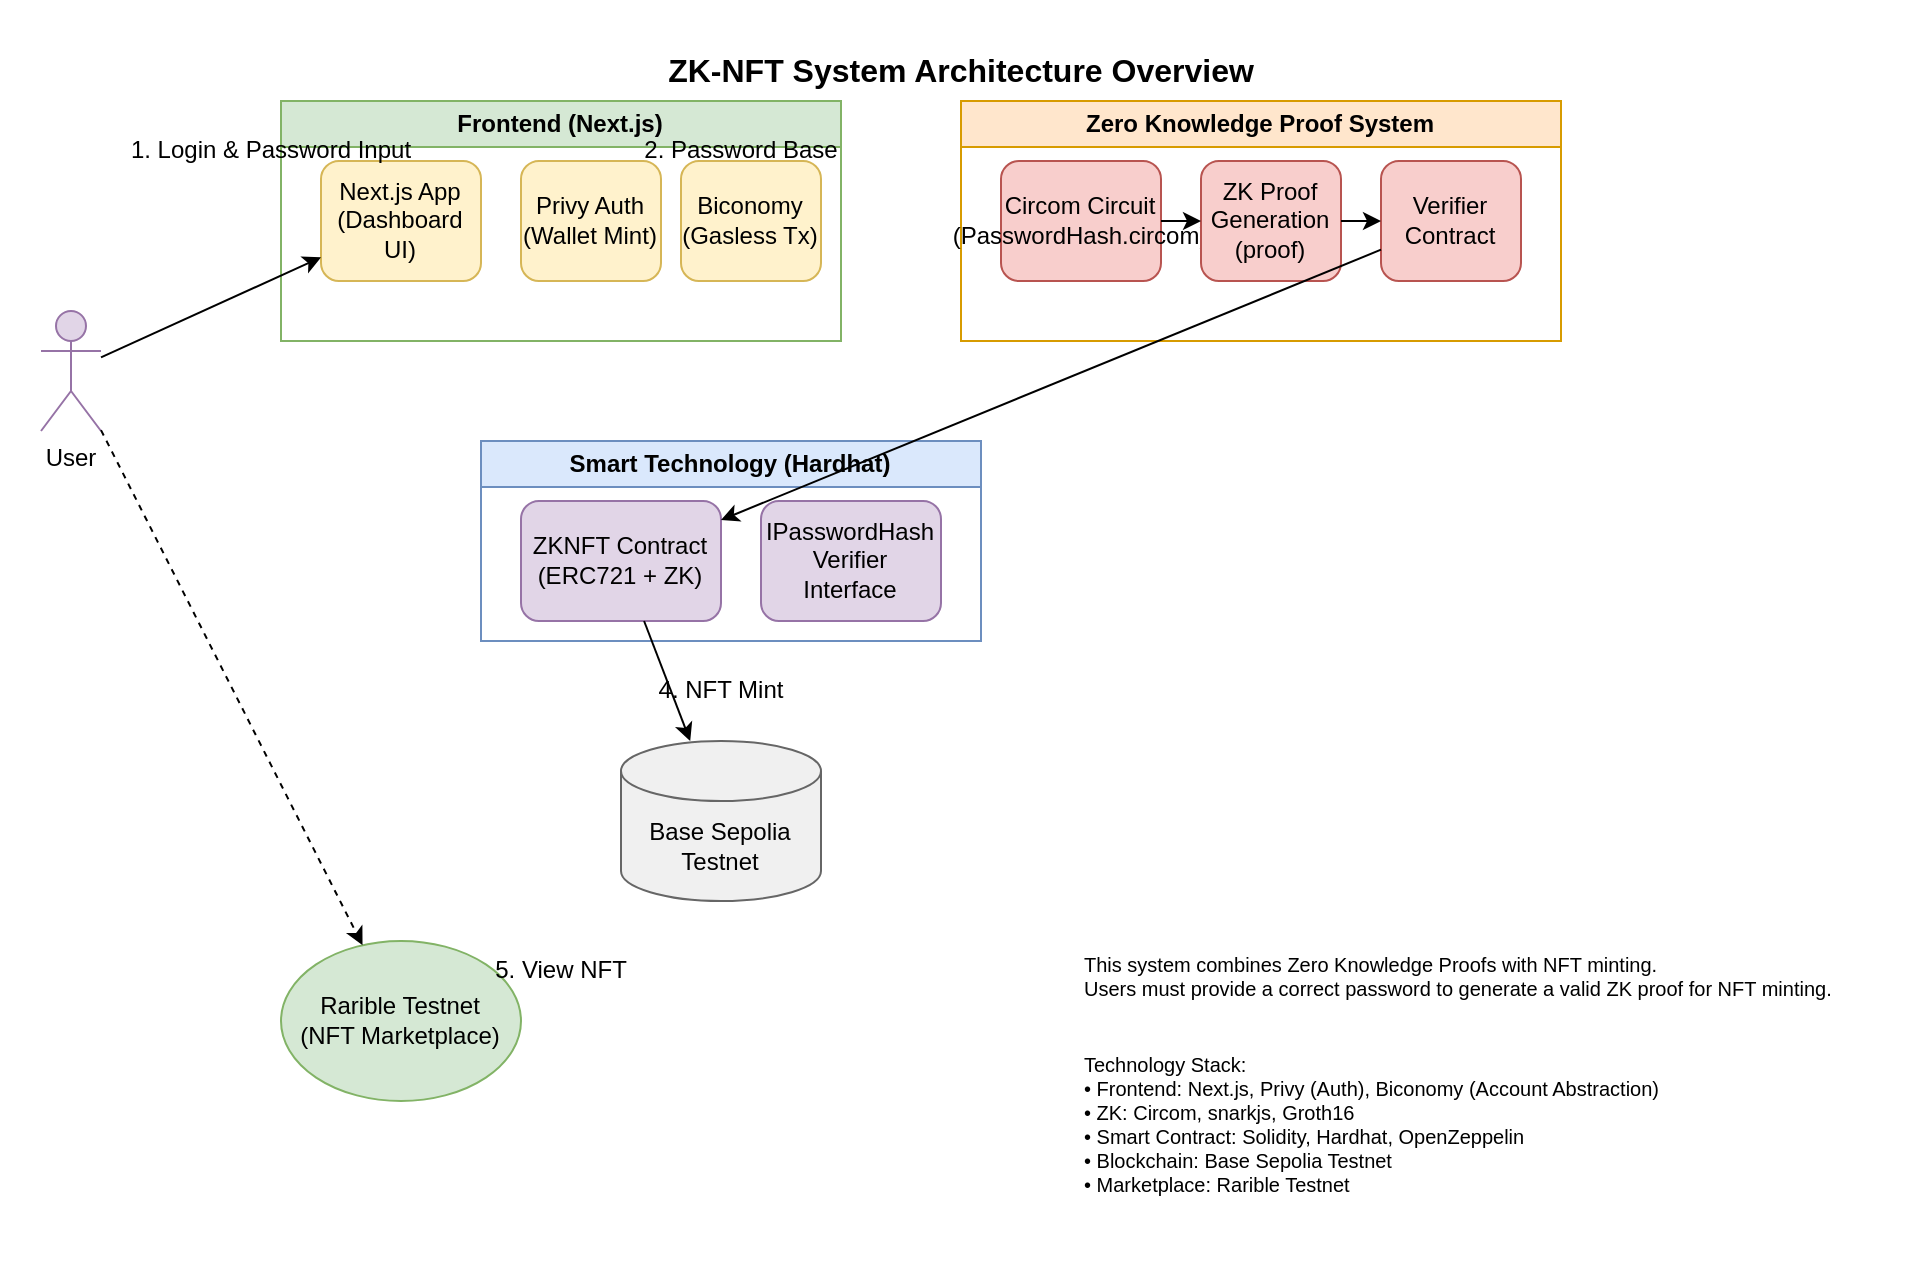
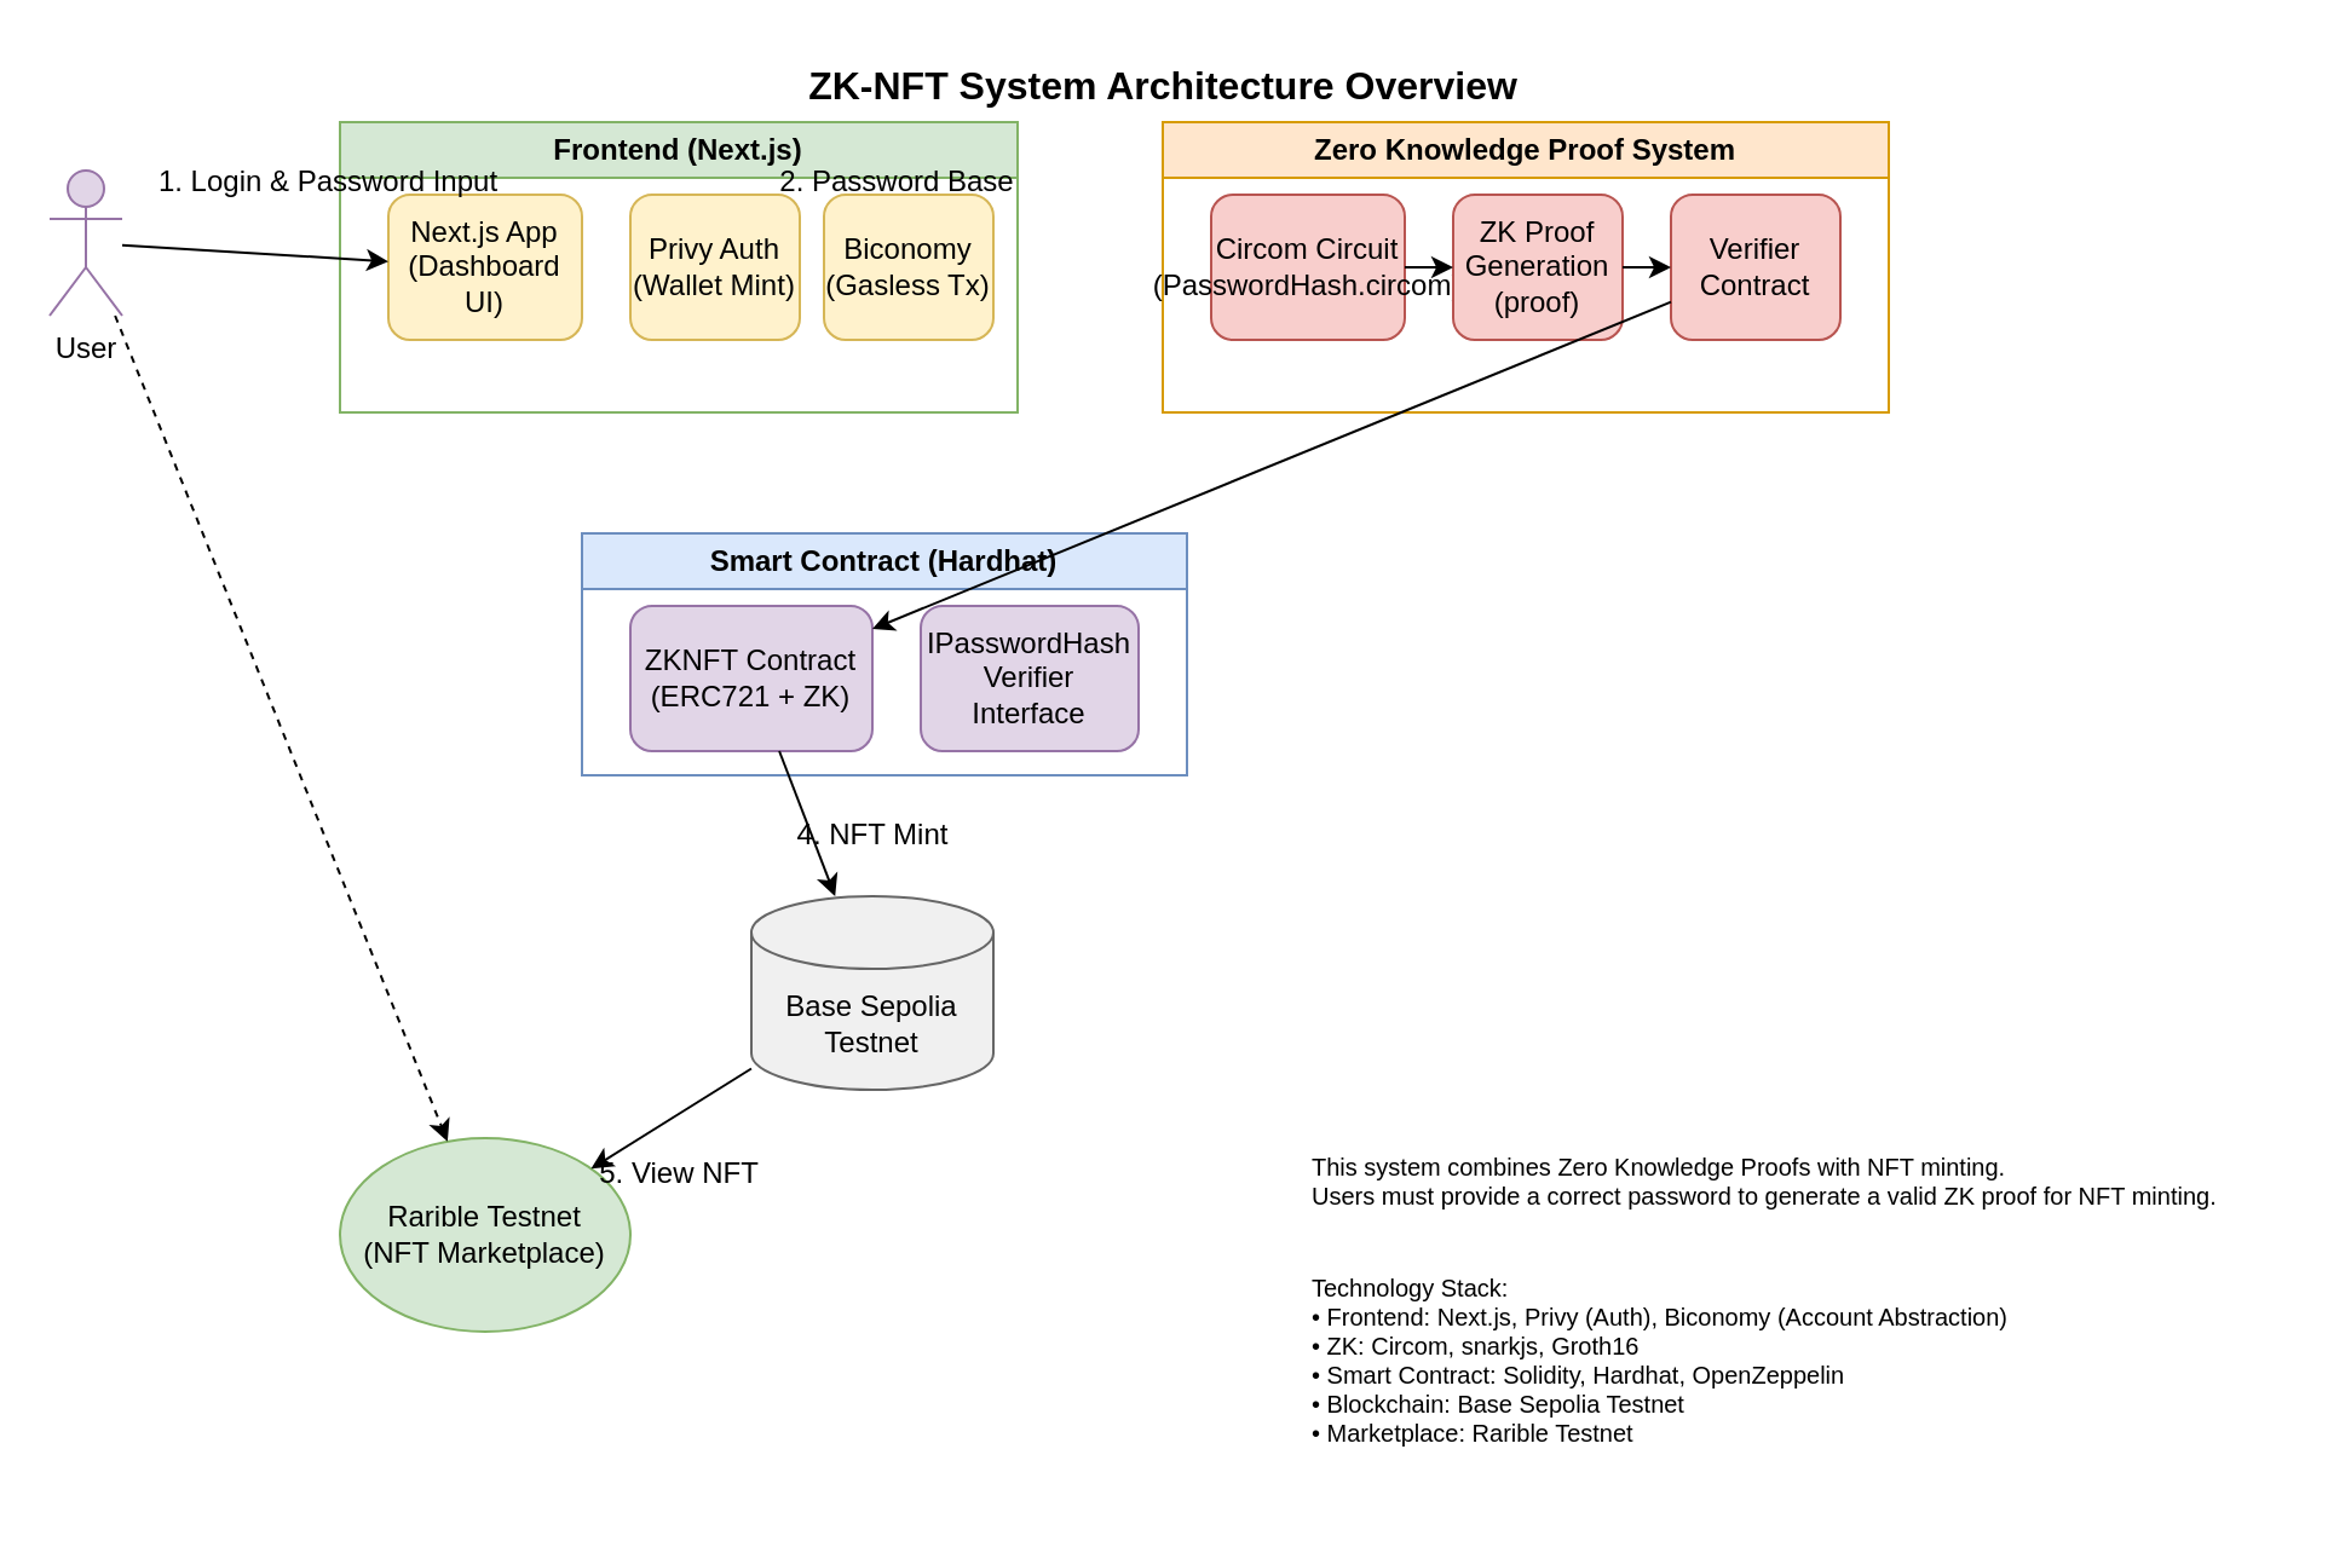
- <mxCell id="2" value="User" style="shape=umlActor;verticalLabelPosition=bottom;verticalAlign=top;html=1;outlineConnect=0;fillColor=#e1d5e7;strokeColor=#9673a6;" parent="1" vertex="1"><mxGeometry x="20" y="155" width="30" height="60" as="geometry" /></mxCell>
+ <mxCell id="2" value="User" style="shape=umlActor;verticalLabelPosition=bottom;verticalAlign=top;html=1;outlineConnect=0;fillColor=#e1d5e7;strokeColor=#9673a6;" parent="1" vertex="1"><mxGeometry x="20" y="70" width="30" height="60" as="geometry" /></mxCell>
- <mxCell id="11" value="Smart Technology (Hardhat)" style="swimlane;whiteSpace=wrap;html=1;fillColor=#dae8fc;strokeColor=#6c8ebf;" parent="1" vertex="1"><mxGeometry x="240" y="220" width="250" height="100" as="geometry" /></mxCell>
+ <mxCell id="11" value="Smart Contract (Hardhat)" style="swimlane;whiteSpace=wrap;html=1;fillColor=#dae8fc;strokeColor=#6c8ebf;" parent="1" vertex="1"><mxGeometry x="240" y="220" width="250" height="100" as="geometry" /></mxCell>
+ <mxCell id="24" value="" style="endArrow=classic;html=1;rounded=0;" parent="1" source="14" target="15" edge="1"><mxGeometry width="50" height="50" relative="1" as="geometry"><mxPoint x="340" y="520" as="sourcePoint" /><mxPoint x="390" y="470" as="targetPoint" /></mxGeometry></mxCell>
